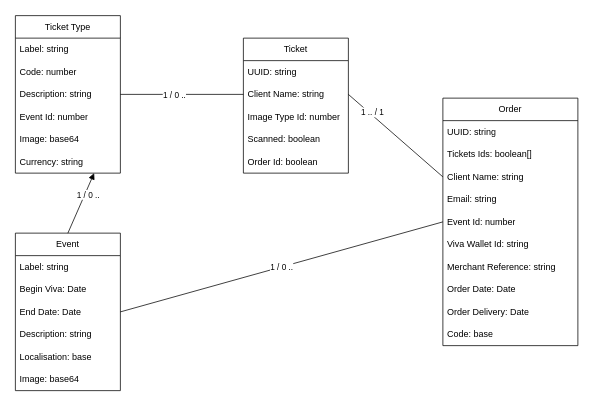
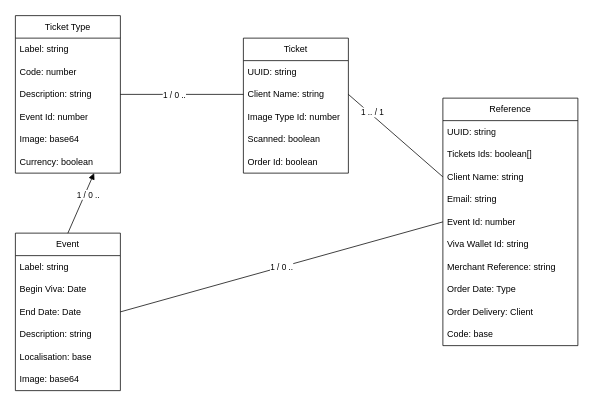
- <mxCell id="22" value="Order" style="swimlane;fontStyle=0;childLayout=stackLayout;horizontal=1;startSize=30;horizontalStack=0;resizeParent=1;resizeParentMax=0;resizeLast=0;collapsible=1;marginBottom=0;whiteSpace=wrap;html=1;" parent="1" vertex="1"><mxGeometry x="590" y="130" width="180" height="330" as="geometry" /></mxCell>
+ <mxCell id="22" value="Reference" style="swimlane;fontStyle=0;childLayout=stackLayout;horizontal=1;startSize=30;horizontalStack=0;resizeParent=1;resizeParentMax=0;resizeLast=0;collapsible=1;marginBottom=0;whiteSpace=wrap;html=1;" parent="1" vertex="1"><mxGeometry x="590" y="130" width="180" height="330" as="geometry" /></mxCell>
- <mxCell id="14" value="Currency: string" style="text;strokeColor=none;fillColor=none;align=left;verticalAlign=middle;spacingLeft=4;spacingRight=4;overflow=hidden;points=[[0,0.5],[1,0.5]];portConstraint=eastwest;rotatable=0;whiteSpace=wrap;html=1;" vertex="1" parent="8"><mxGeometry y="180" width="140" height="30" as="geometry" /></mxCell>
+ <mxCell id="14" value="Currency: boolean" style="text;strokeColor=none;fillColor=none;align=left;verticalAlign=middle;spacingLeft=4;spacingRight=4;overflow=hidden;points=[[0,0.5],[1,0.5]];portConstraint=eastwest;rotatable=0;whiteSpace=wrap;html=1;" vertex="1" parent="8"><mxGeometry y="180" width="140" height="30" as="geometry" /></mxCell>
- <mxCell id="30" value="&lt;div&gt;Order Date: Date&lt;/div&gt;" style="text;strokeColor=none;fillColor=none;align=left;verticalAlign=middle;spacingLeft=4;spacingRight=4;overflow=hidden;points=[[0,0.5],[1,0.5]];portConstraint=eastwest;rotatable=0;whiteSpace=wrap;html=1;" parent="22" vertex="1"><mxGeometry y="240" width="180" height="30" as="geometry" /></mxCell>
+ <mxCell id="30" value="&lt;div&gt;Order Date: Type&lt;/div&gt;" style="text;strokeColor=none;fillColor=none;align=left;verticalAlign=middle;spacingLeft=4;spacingRight=4;overflow=hidden;points=[[0,0.5],[1,0.5]];portConstraint=eastwest;rotatable=0;whiteSpace=wrap;html=1;" parent="22" vertex="1"><mxGeometry y="240" width="180" height="30" as="geometry" /></mxCell>
- <mxCell id="31" value="Order Delivery: Date" style="text;strokeColor=none;fillColor=none;align=left;verticalAlign=middle;spacingLeft=4;spacingRight=4;overflow=hidden;points=[[0,0.5],[1,0.5]];portConstraint=eastwest;rotatable=0;whiteSpace=wrap;html=1;" parent="22" vertex="1"><mxGeometry y="270" width="180" height="30" as="geometry" /></mxCell>
+ <mxCell id="31" value="Order Delivery: Client" style="text;strokeColor=none;fillColor=none;align=left;verticalAlign=middle;spacingLeft=4;spacingRight=4;overflow=hidden;points=[[0,0.5],[1,0.5]];portConstraint=eastwest;rotatable=0;whiteSpace=wrap;html=1;" parent="22" vertex="1"><mxGeometry y="270" width="180" height="30" as="geometry" /></mxCell>
